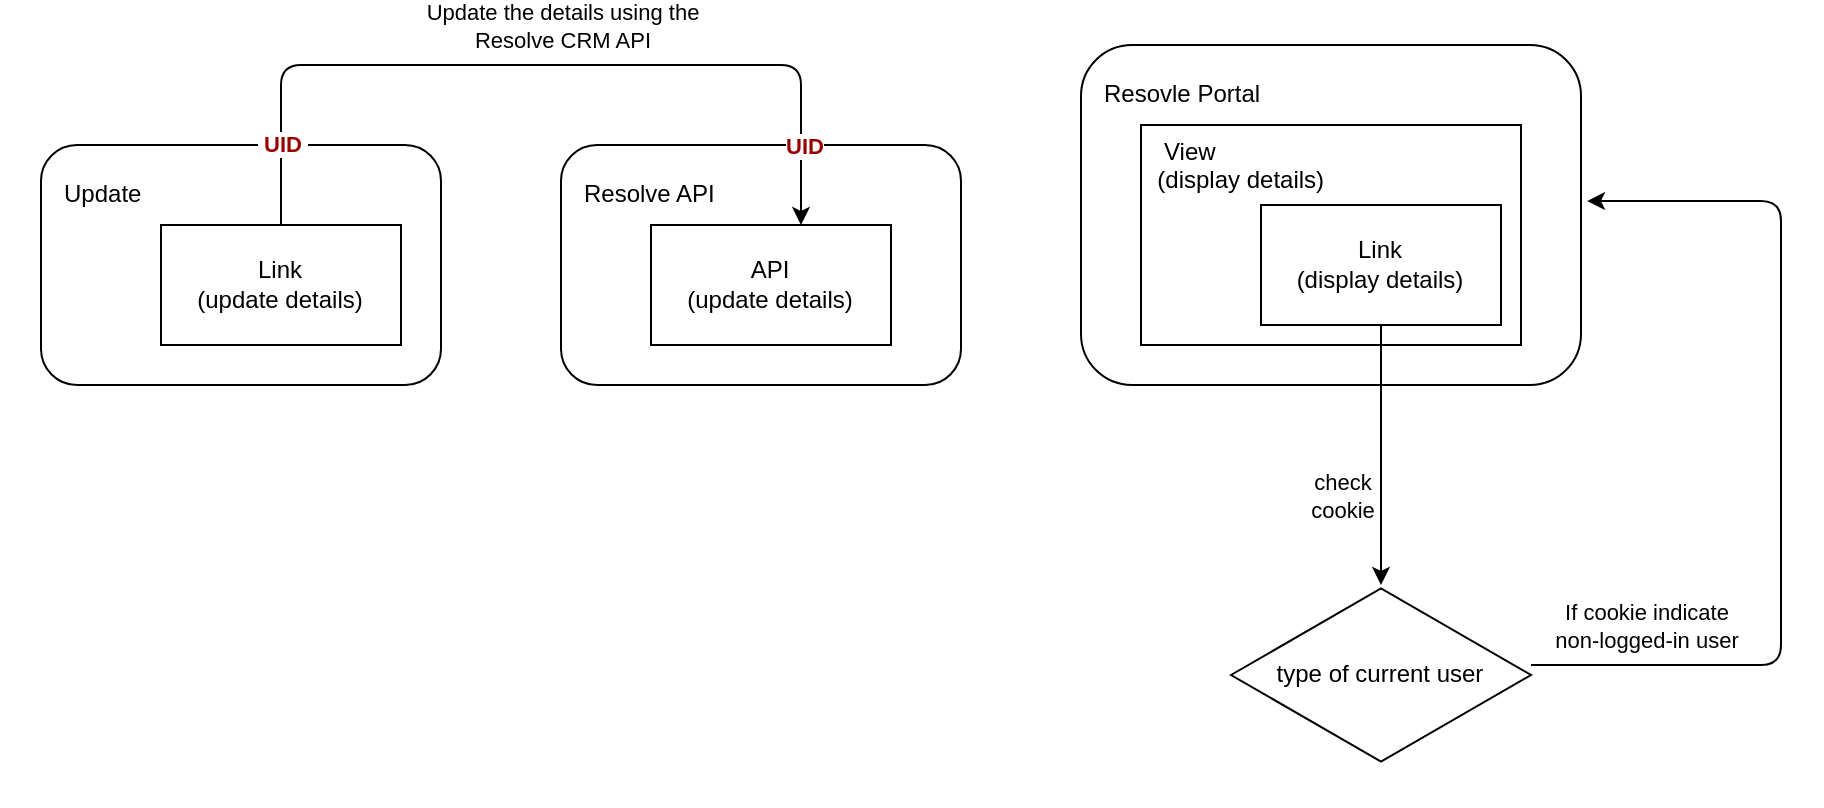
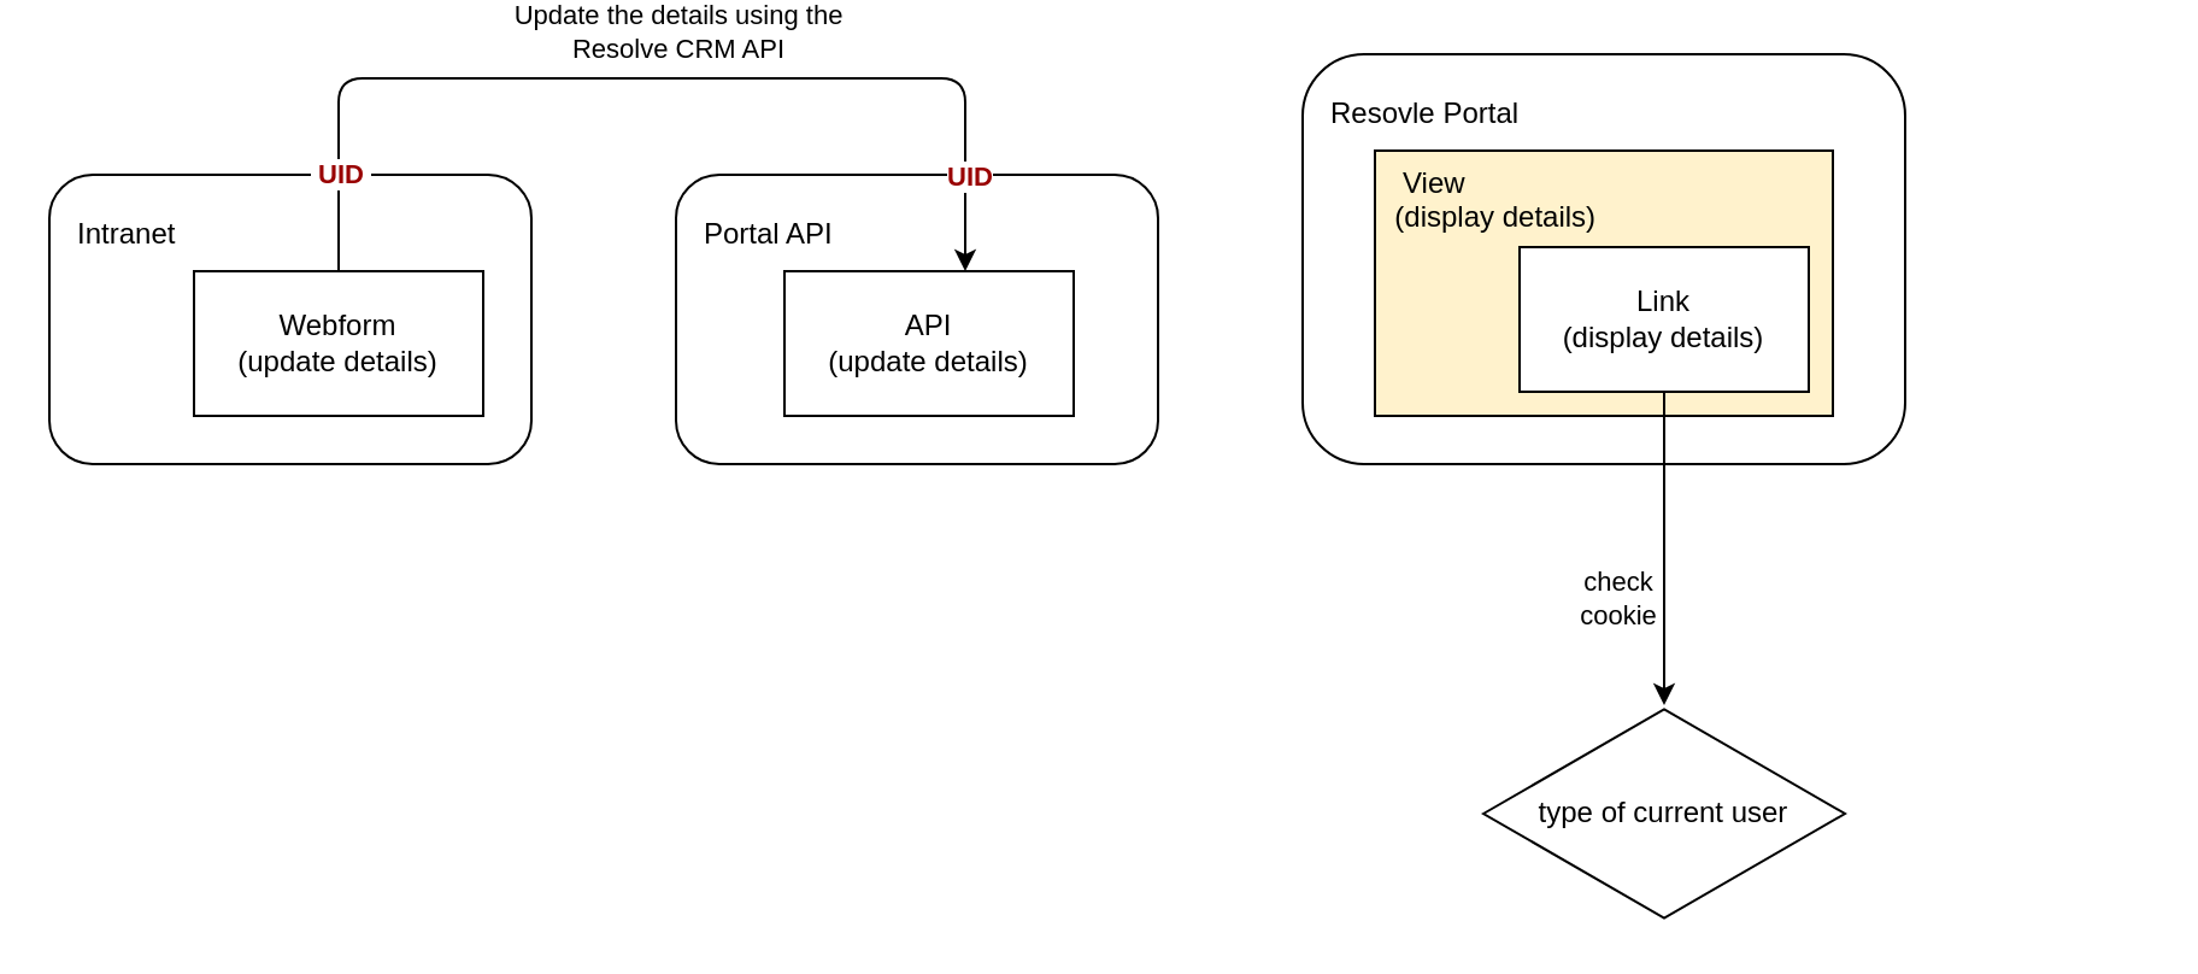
- <mxCell id="7" value="&amp;nbsp; &amp;nbsp;View&lt;br&gt;&amp;nbsp; (display details)" style="rounded=0;whiteSpace=wrap;html=1;verticalAlign=top;align=left;" vertex="1" parent="1"><mxGeometry x="570" y="60" width="190" height="110" as="geometry" /></mxCell>
+ <mxCell id="7" value="&amp;nbsp; &amp;nbsp;View&lt;br&gt;&amp;nbsp; (display details)" style="rounded=0;whiteSpace=wrap;html=1;verticalAlign=top;align=left;fillColor=#fff2cc;" vertex="1" parent="1"><mxGeometry x="570" y="60" width="190" height="110" as="geometry" /></mxCell>
- <mxCell id="2" value="&lt;p style=&quot;line-height: 100%;&quot;&gt;&amp;nbsp; &amp;nbsp;Update&amp;nbsp;&lt;/p&gt;" style="rounded=1;whiteSpace=wrap;html=1;align=left;labelPosition=center;verticalLabelPosition=middle;verticalAlign=top;" vertex="1" parent="1"><mxGeometry x="20" y="70" width="200" height="120" as="geometry" /></mxCell>
+ <mxCell id="2" value="&lt;p style=&quot;line-height: 100%;&quot;&gt;&amp;nbsp; &amp;nbsp;Intranet&amp;nbsp;&lt;/p&gt;" style="rounded=1;whiteSpace=wrap;html=1;align=left;labelPosition=center;verticalLabelPosition=middle;verticalAlign=top;" vertex="1" parent="1"><mxGeometry x="20" y="70" width="200" height="120" as="geometry" /></mxCell>
- <mxCell id="5" value="&lt;p style=&quot;line-height: 100%;&quot;&gt;&amp;nbsp; &amp;nbsp;Resolve API&lt;/p&gt;" style="rounded=1;whiteSpace=wrap;html=1;align=left;labelPosition=center;verticalLabelPosition=middle;verticalAlign=top;" vertex="1" parent="1"><mxGeometry x="280" y="70" width="200" height="120" as="geometry" /></mxCell>
+ <mxCell id="5" value="&lt;p style=&quot;line-height: 100%;&quot;&gt;&amp;nbsp; &amp;nbsp;Portal API&lt;/p&gt;" style="rounded=1;whiteSpace=wrap;html=1;align=left;labelPosition=center;verticalLabelPosition=middle;verticalAlign=top;" vertex="1" parent="1"><mxGeometry x="280" y="70" width="200" height="120" as="geometry" /></mxCell>
- <mxCell id="3" value="Link&lt;br&gt;(update details)" style="rounded=0;whiteSpace=wrap;html=1;" vertex="1" parent="1"><mxGeometry x="80" y="110" width="120" height="60" as="geometry" /></mxCell>
+ <mxCell id="3" value="Webform&lt;br&gt;(update details)" style="rounded=0;whiteSpace=wrap;html=1;" vertex="1" parent="1"><mxGeometry x="80" y="110" width="120" height="60" as="geometry" /></mxCell>
- <mxCell id="11" style="edgeStyle=orthogonalEdgeStyle;html=1;entryX=1.012;entryY=0.459;entryDx=0;entryDy=0;entryPerimeter=0;" edge="1" parent="1" source="13" target="4"><mxGeometry relative="1" as="geometry"><Array as="points"><mxPoint x="890" y="330" /><mxPoint x="890" y="98" /></Array></mxGeometry></mxCell>
- <mxCell id="12" value="If cookie indicate&lt;br style=&quot;border-color: var(--border-color);&quot;&gt;non-logged-in user" style="edgeLabel;html=1;align=center;verticalAlign=middle;resizable=0;points=[];labelBackgroundColor=none;" vertex="1" connectable="0" parent="11"><mxGeometry x="-0.748" y="3" relative="1" as="geometry"><mxPoint y="-17" as="offset" /></mxGeometry></mxCell>
